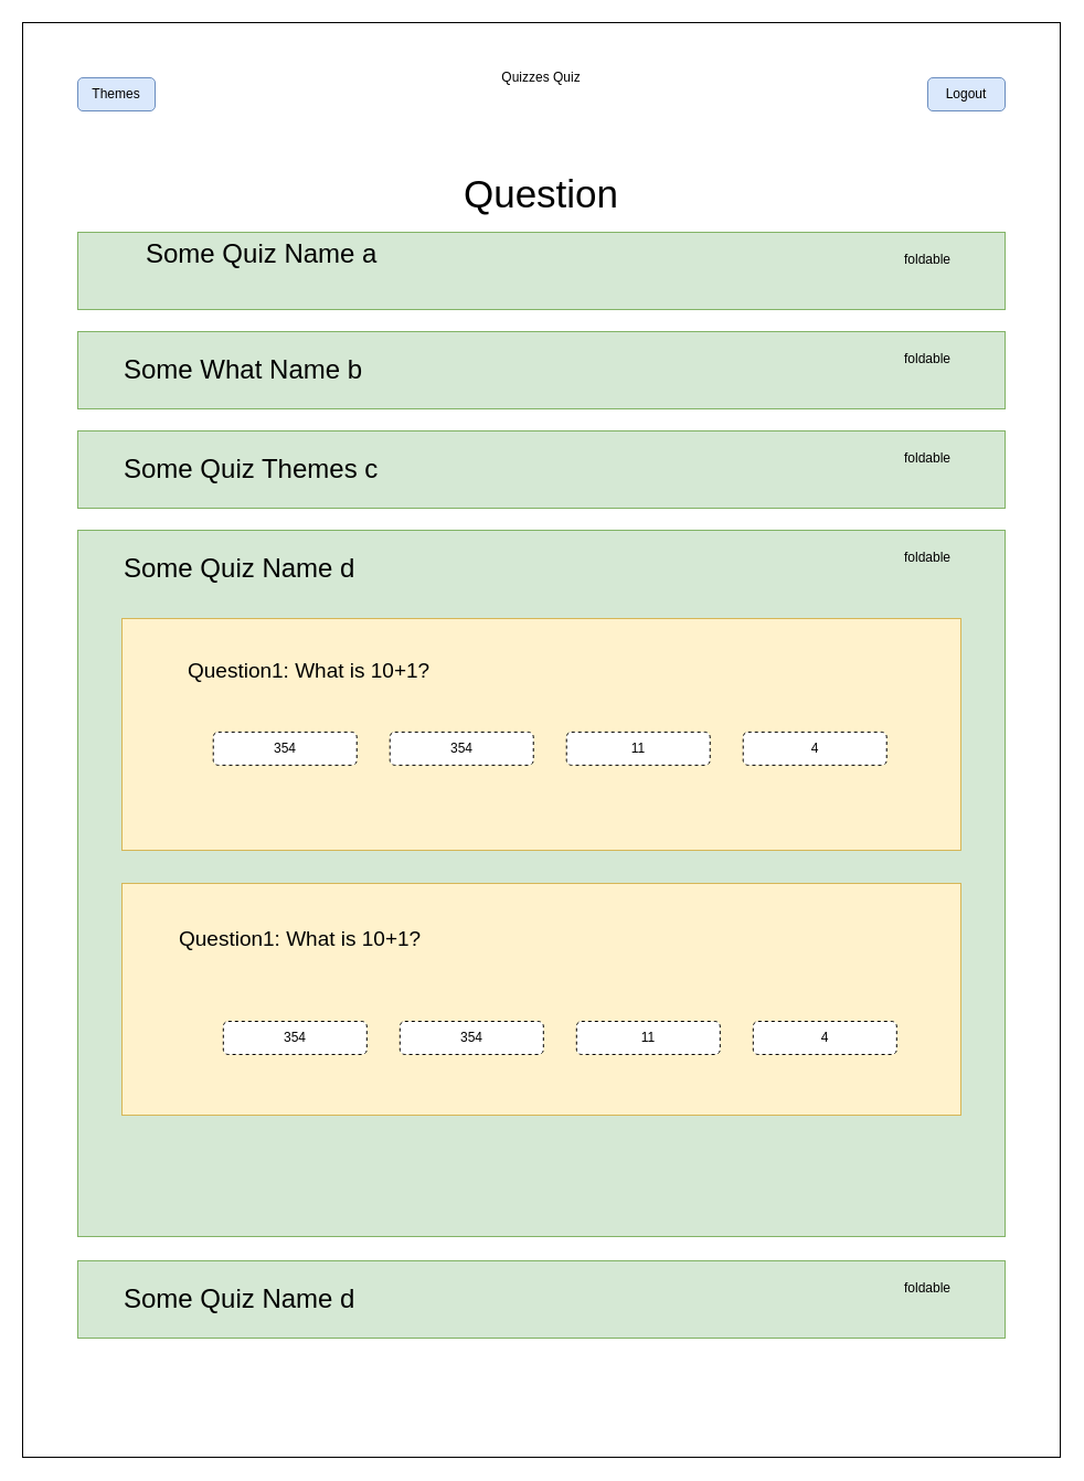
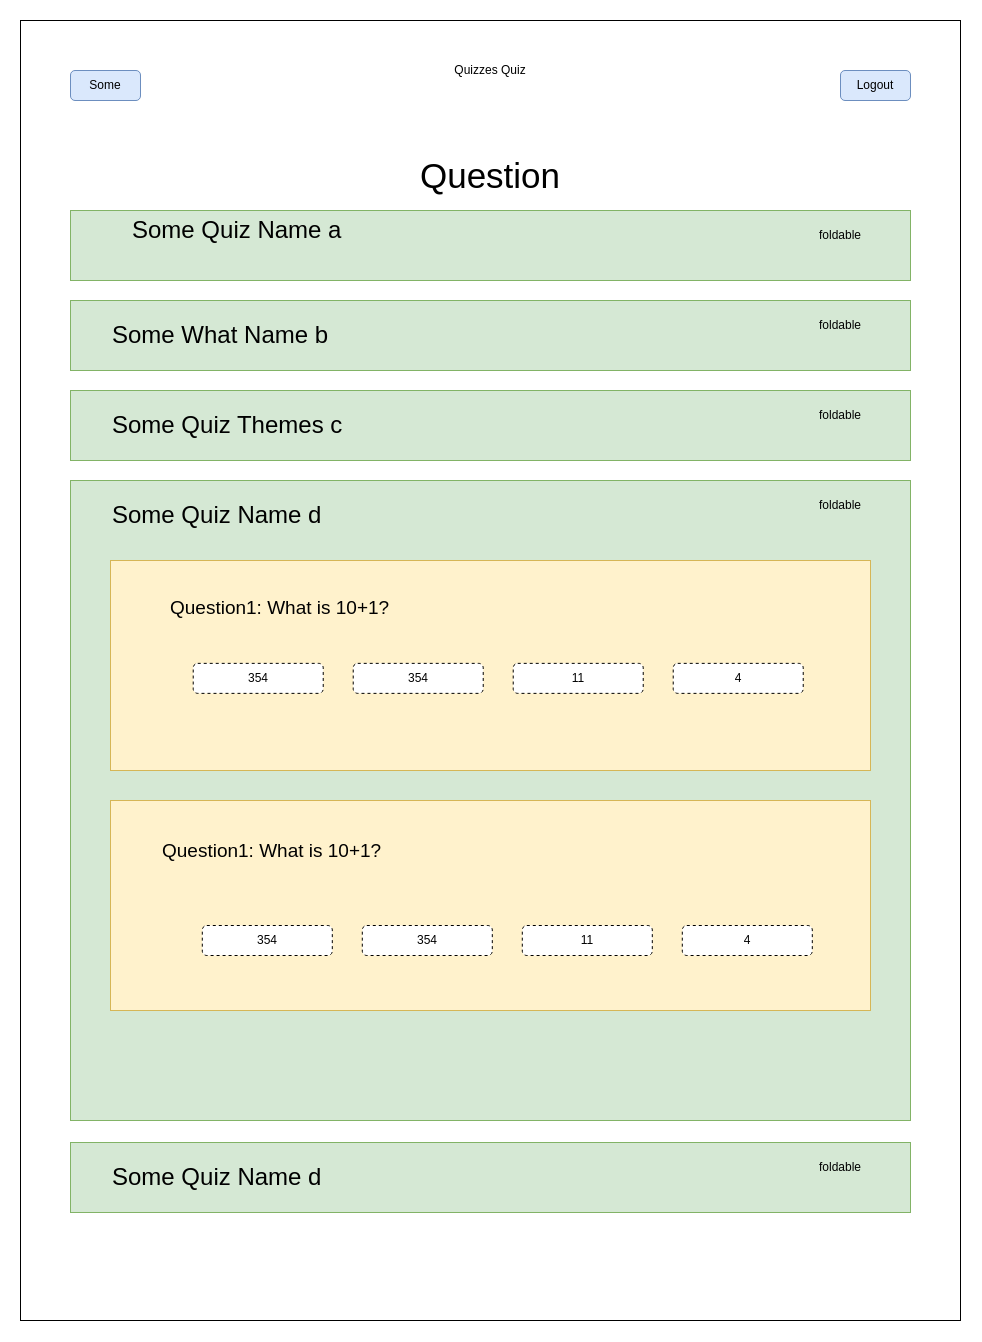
- <mxCell id="6" value="Themes" style="text;html=1;align=center;verticalAlign=middle;whiteSpace=wrap;rounded=1;strokeColor=#6c8ebf;fillColor=#dae8fc;" parent="1" vertex="1"><mxGeometry x="70" y="70" width="70" height="30" as="geometry" /></mxCell>
+ <mxCell id="6" value="Some" style="text;html=1;align=center;verticalAlign=middle;whiteSpace=wrap;rounded=1;strokeColor=#6c8ebf;fillColor=#dae8fc;" parent="1" vertex="1"><mxGeometry x="70" y="70" width="70" height="30" as="geometry" /></mxCell>
